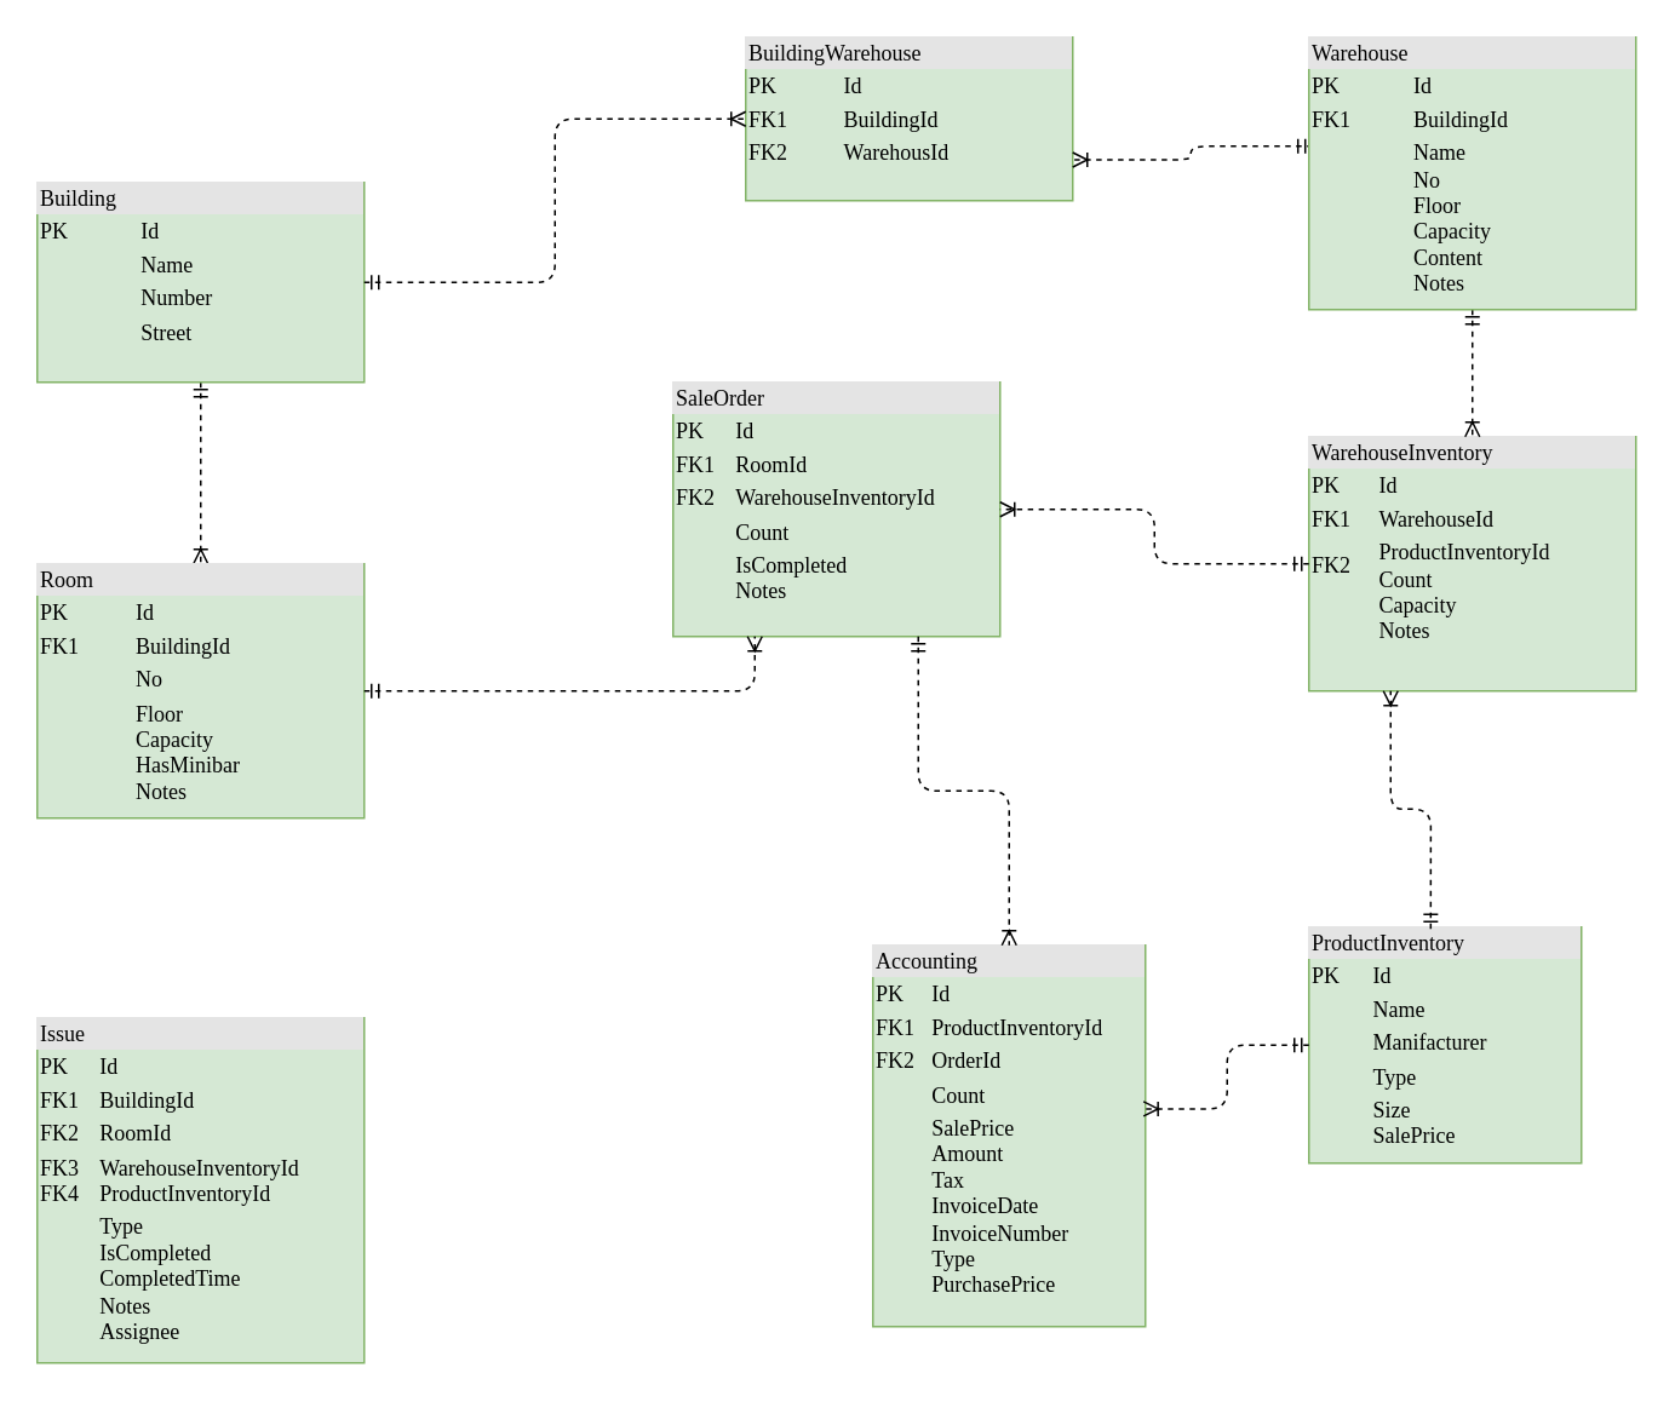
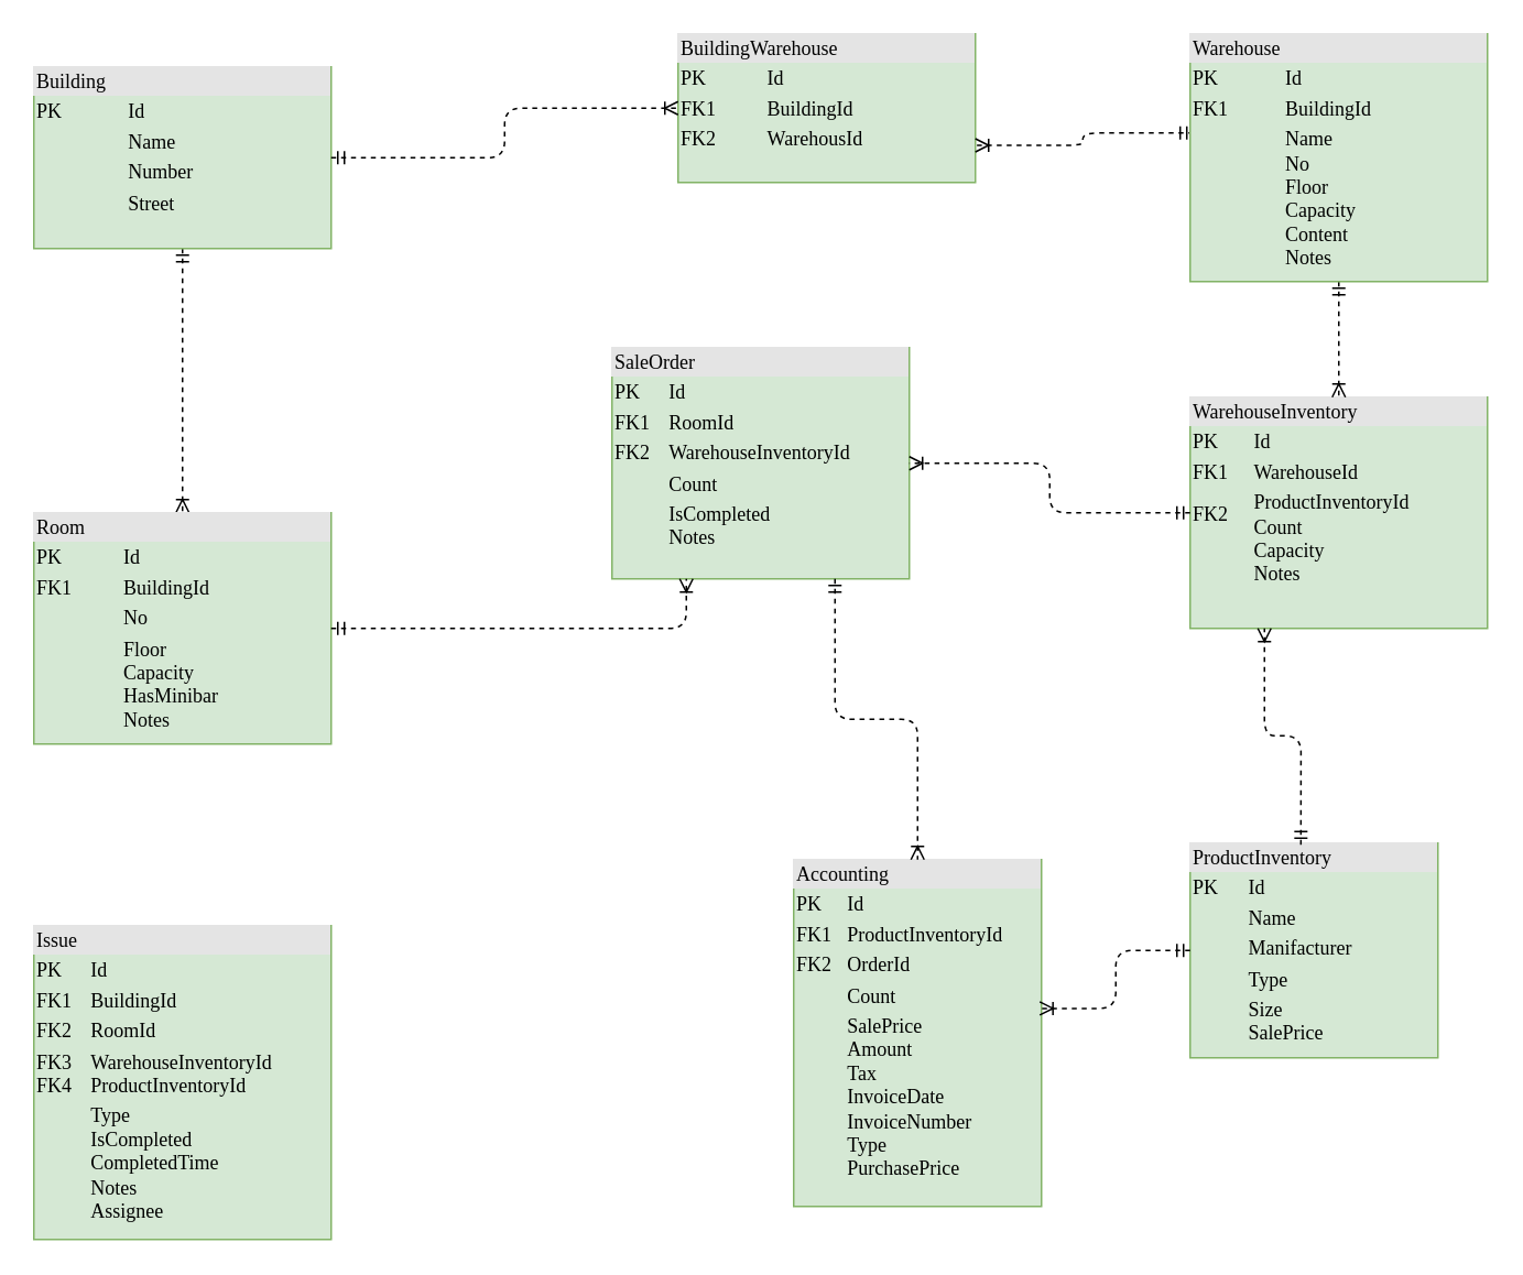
- <mxCell id="5" value="&lt;div style=&quot;box-sizing: border-box ; width: 100% ; background: #e4e4e4 ; padding: 2px&quot;&gt;Building&lt;/div&gt;&lt;table style=&quot;width: 100% ; font-size: 1em&quot; cellpadding=&quot;2&quot; cellspacing=&quot;0&quot;&gt;&lt;tbody&gt;&lt;tr&gt;&lt;td&gt;PK&lt;/td&gt;&lt;td&gt;Id&lt;/td&gt;&lt;/tr&gt;&lt;tr&gt;&lt;td&gt;&lt;br&gt;&lt;/td&gt;&lt;td&gt;Name&lt;/td&gt;&lt;/tr&gt;&lt;tr&gt;&lt;td&gt;&lt;/td&gt;&lt;td&gt;Number&lt;/td&gt;&lt;/tr&gt;&lt;tr&gt;&lt;td&gt;&lt;br&gt;&lt;/td&gt;&lt;td&gt;Street&lt;br&gt;&lt;/td&gt;&lt;/tr&gt;&lt;tr&gt;&lt;td&gt;&lt;br&gt;&lt;/td&gt;&lt;td&gt;&lt;br&gt;&lt;/td&gt;&lt;/tr&gt;&lt;tr&gt;&lt;td&gt;&lt;br&gt;&lt;/td&gt;&lt;td&gt;&lt;br&gt;&lt;/td&gt;&lt;/tr&gt;&lt;/tbody&gt;&lt;/table&gt;" style="verticalAlign=top;align=left;overflow=fill;html=1;rounded=0;shadow=0;comic=0;labelBackgroundColor=none;strokeWidth=1;fontFamily=Verdana;fontSize=12;fillColor=#d5e8d4;strokeColor=#82b366;" parent="1" vertex="1"><mxGeometry x="20" y="100" width="180" height="110" as="geometry" /></mxCell>
+ <mxCell id="5" value="&lt;div style=&quot;box-sizing: border-box ; width: 100% ; background: #e4e4e4 ; padding: 2px&quot;&gt;Building&lt;/div&gt;&lt;table style=&quot;width: 100% ; font-size: 1em&quot; cellpadding=&quot;2&quot; cellspacing=&quot;0&quot;&gt;&lt;tbody&gt;&lt;tr&gt;&lt;td&gt;PK&lt;/td&gt;&lt;td&gt;Id&lt;/td&gt;&lt;/tr&gt;&lt;tr&gt;&lt;td&gt;&lt;br&gt;&lt;/td&gt;&lt;td&gt;Name&lt;/td&gt;&lt;/tr&gt;&lt;tr&gt;&lt;td&gt;&lt;/td&gt;&lt;td&gt;Number&lt;/td&gt;&lt;/tr&gt;&lt;tr&gt;&lt;td&gt;&lt;br&gt;&lt;/td&gt;&lt;td&gt;Street&lt;br&gt;&lt;/td&gt;&lt;/tr&gt;&lt;tr&gt;&lt;td&gt;&lt;br&gt;&lt;/td&gt;&lt;td&gt;&lt;br&gt;&lt;/td&gt;&lt;/tr&gt;&lt;tr&gt;&lt;td&gt;&lt;br&gt;&lt;/td&gt;&lt;td&gt;&lt;br&gt;&lt;/td&gt;&lt;/tr&gt;&lt;/tbody&gt;&lt;/table&gt;" style="verticalAlign=top;align=left;overflow=fill;html=1;rounded=0;shadow=0;comic=0;labelBackgroundColor=none;strokeWidth=1;fontFamily=Verdana;fontSize=12;fillColor=#d5e8d4;strokeColor=#82b366;" parent="1" vertex="1"><mxGeometry x="20" y="40" width="180" height="110" as="geometry" /></mxCell>
